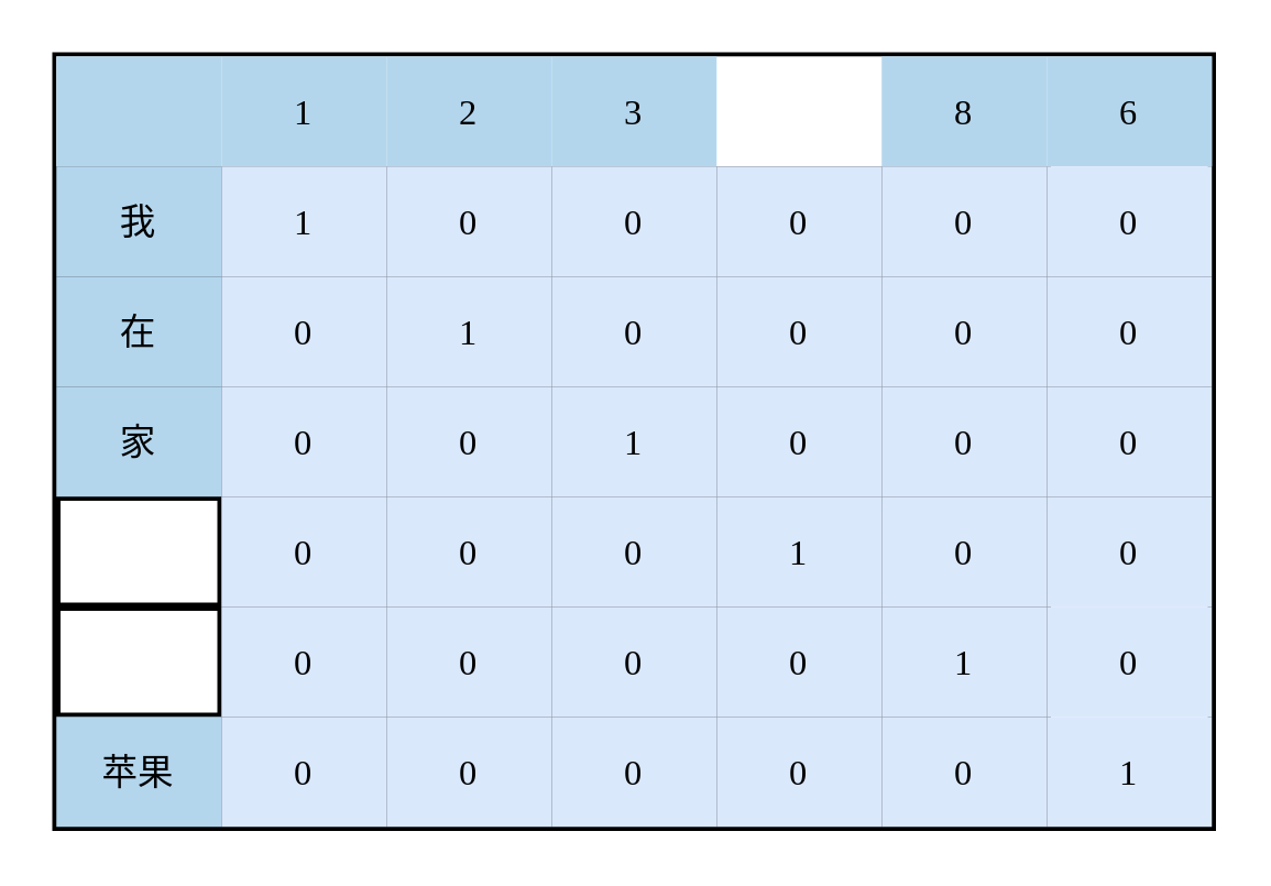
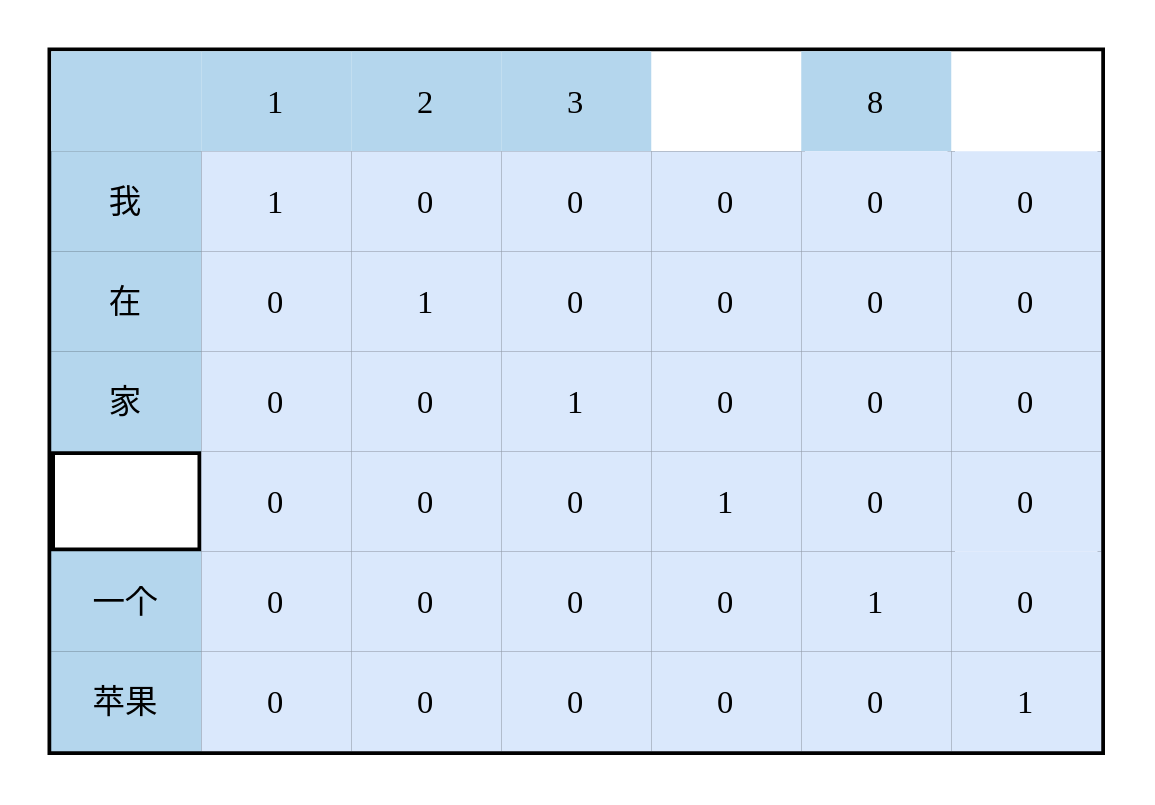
- <mxCell id="9" value="6" style="shape=partialRectangle;html=1;whiteSpace=wrap;connectable=0;overflow=hidden;top=0;left=0;bottom=0;right=0;pointerEvents=1;fontFamily=Tahoma;fontSize=13;strokeWidth=3;perimeterSpacing=0;strokeColor=#6c8ebf;fillColor=#B4D6ED;" vertex="1" parent="3"><mxGeometry x="360" width="60" height="40" as="geometry" /></mxCell>
+ <mxCell id="42" value="一个" style="shape=partialRectangle;html=1;whiteSpace=wrap;connectable=0;overflow=hidden;top=0;left=0;bottom=0;right=0;pointerEvents=1;fontFamily=Tahoma;fontSize=13;strokeWidth=3;perimeterSpacing=0;strokeColor=#6c8ebf;fillColor=#B4D6ED;shadow=0;sketch=0;" vertex="1" parent="41"><mxGeometry width="60" height="40" as="geometry" /></mxCell>
